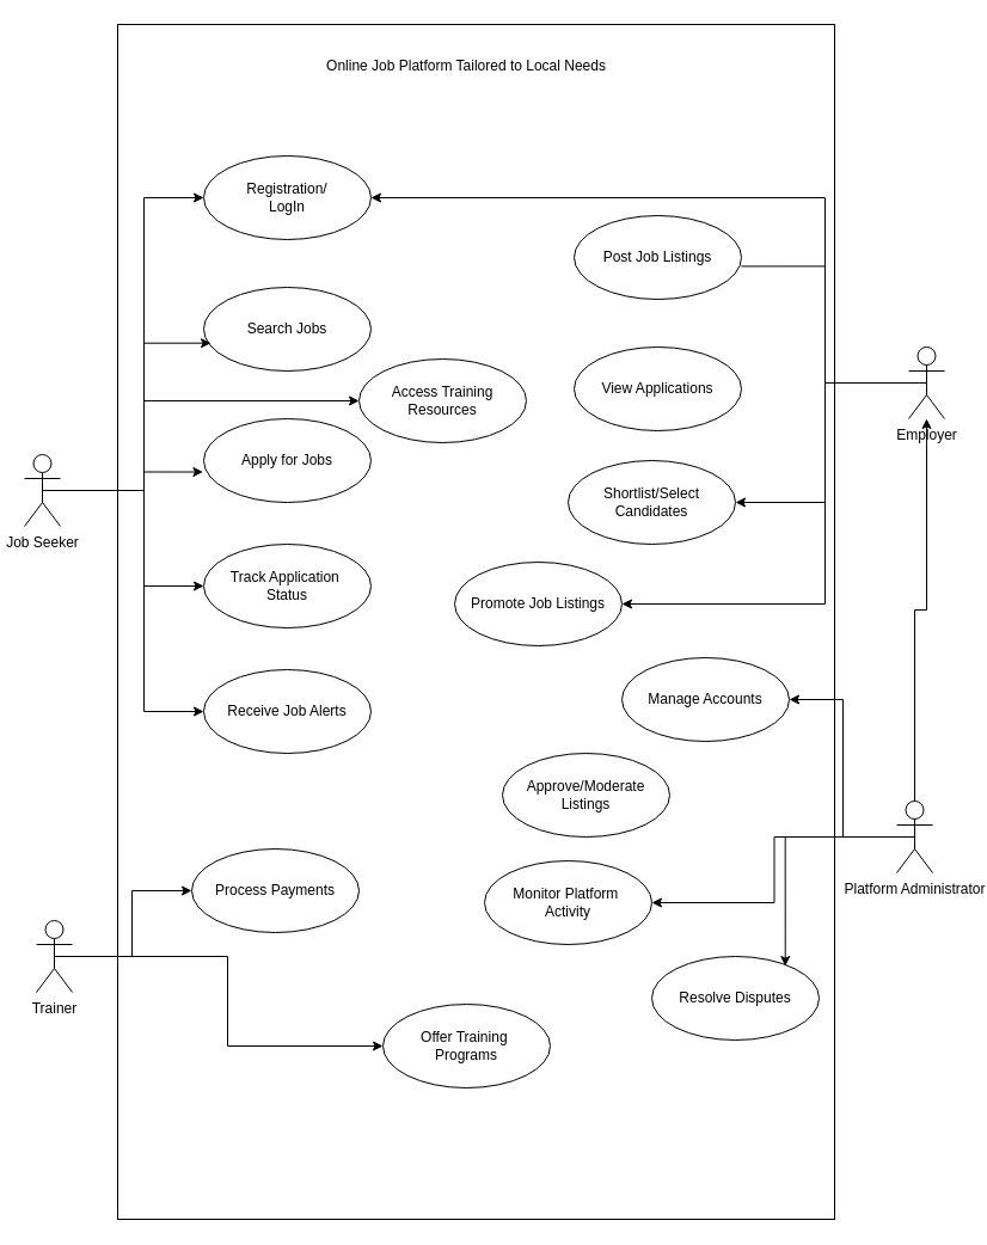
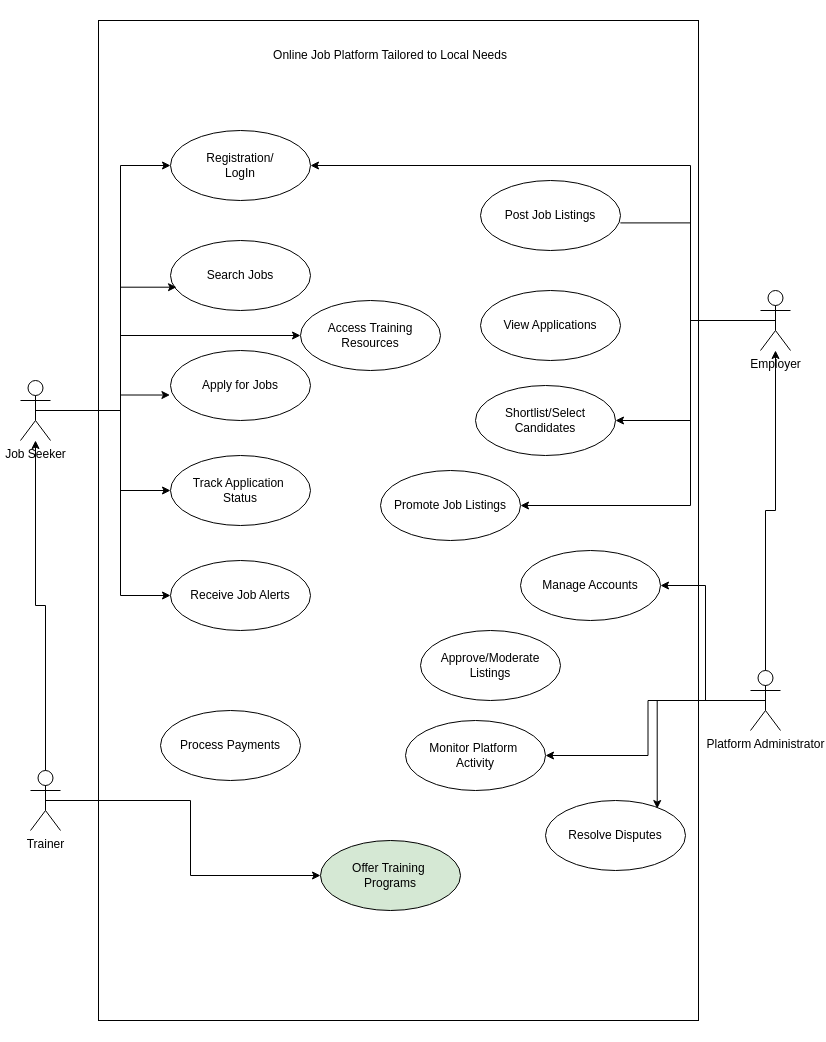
- <mxCell id="38" style="edgeStyle=orthogonalEdgeStyle;rounded=0;orthogonalLoop=1;jettySize=auto;html=1;exitX=0.5;exitY=0.5;exitDx=0;exitDy=0;exitPerimeter=0;" edge="1" parent="1" source="39" target="35"><mxGeometry relative="1" as="geometry" /></mxCell>
+ <mxCell id="38" style="edgeStyle=orthogonalEdgeStyle;rounded=0;orthogonalLoop=1;jettySize=auto;html=1;exitX=0.5;exitY=0.5;exitDx=0;exitDy=0;exitPerimeter=0;" edge="1" parent="1" source="39" target="7"><mxGeometry relative="1" as="geometry" /></mxCell>
- <mxCell id="34" value="Offer Training&amp;nbsp;&lt;div&gt;Programs&lt;/div&gt;" style="ellipse;whiteSpace=wrap;html=1;" vertex="1" parent="1"><mxGeometry x="320" y="840" width="140" height="70" as="geometry" /></mxCell>
+ <mxCell id="34" value="Offer Training&amp;nbsp;&lt;div&gt;Programs&lt;/div&gt;" style="ellipse;whiteSpace=wrap;html=1;fillColor=#d5e8d4;" vertex="1" parent="1"><mxGeometry x="320" y="840" width="140" height="70" as="geometry" /></mxCell>
